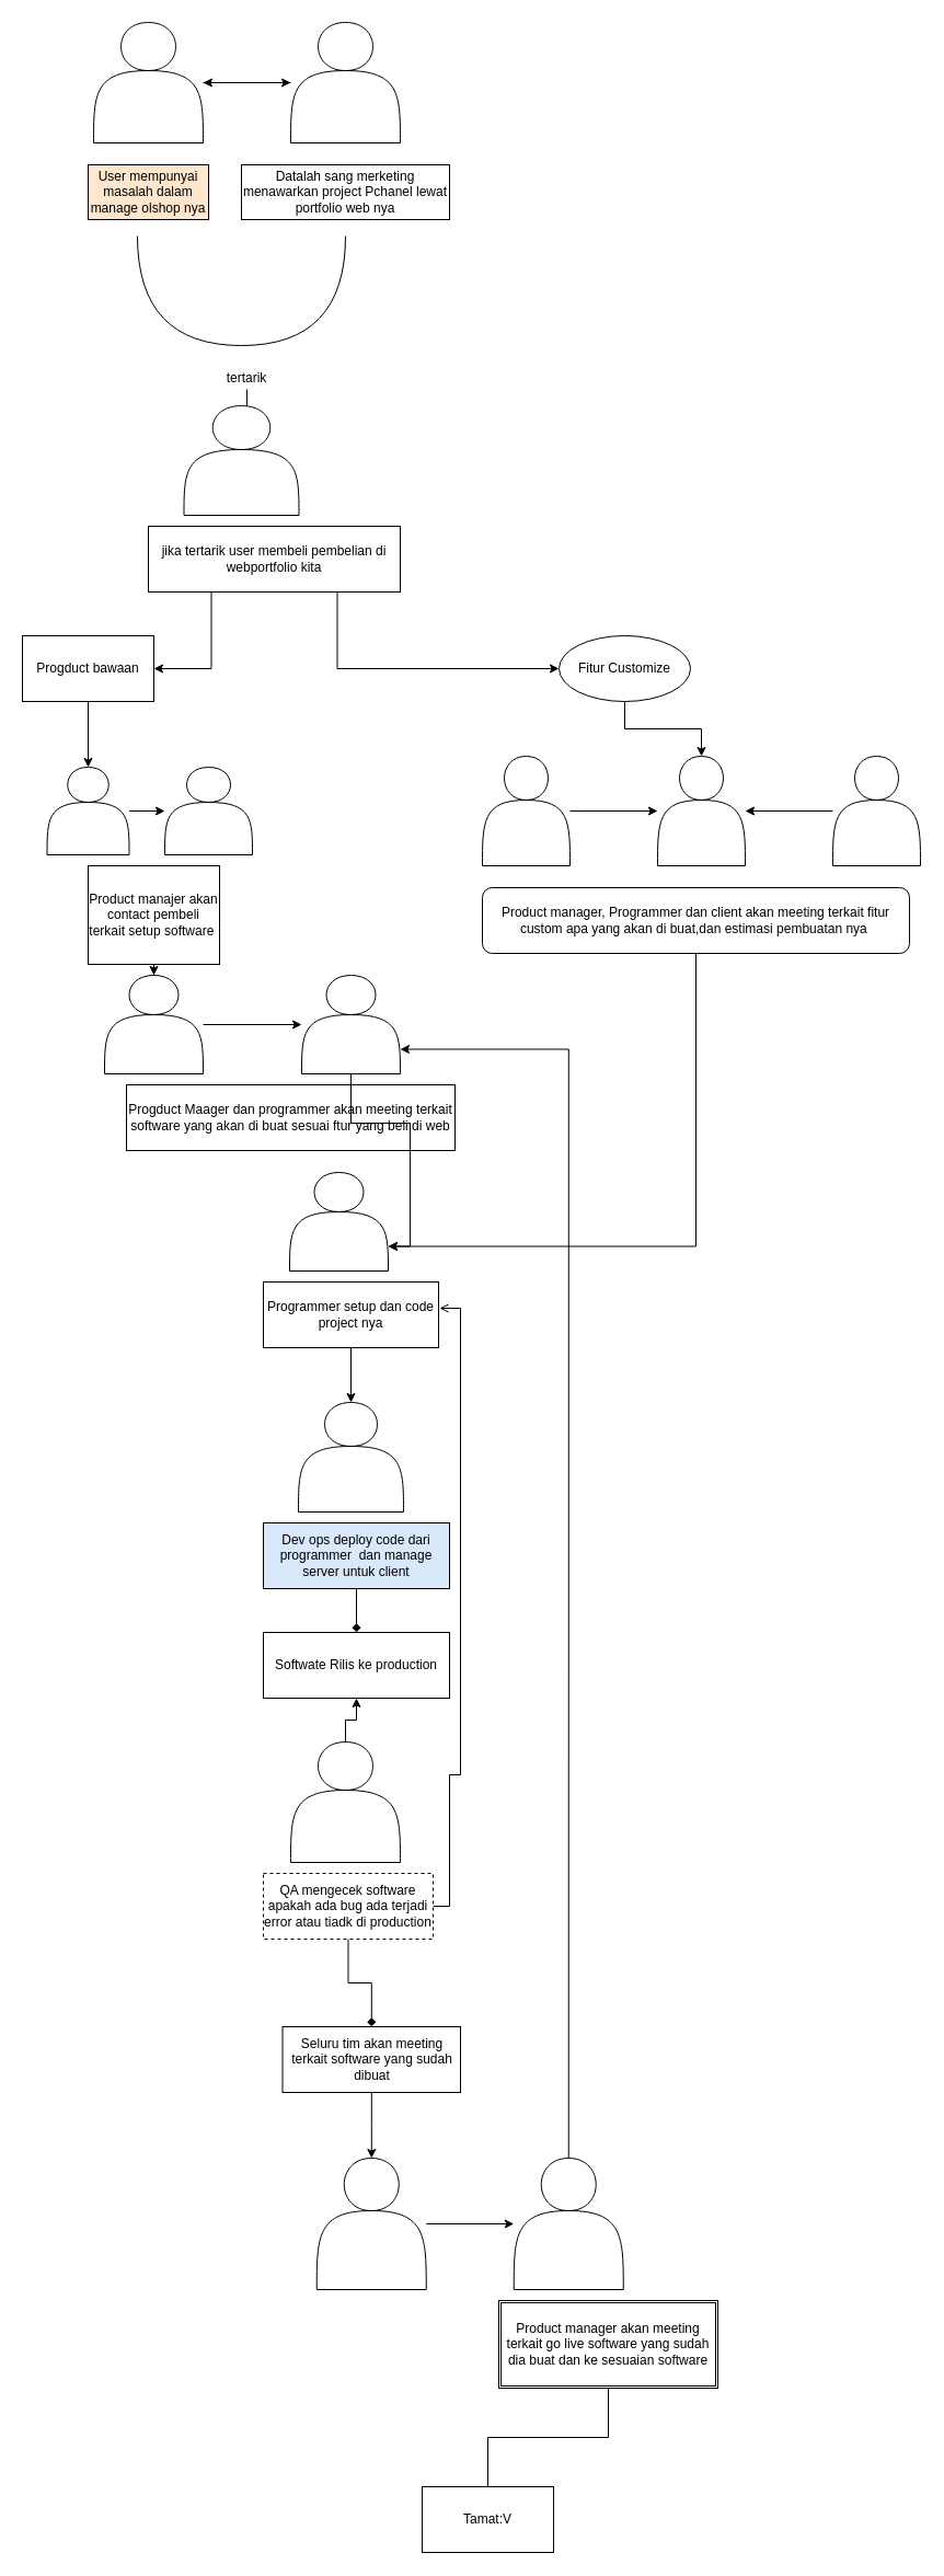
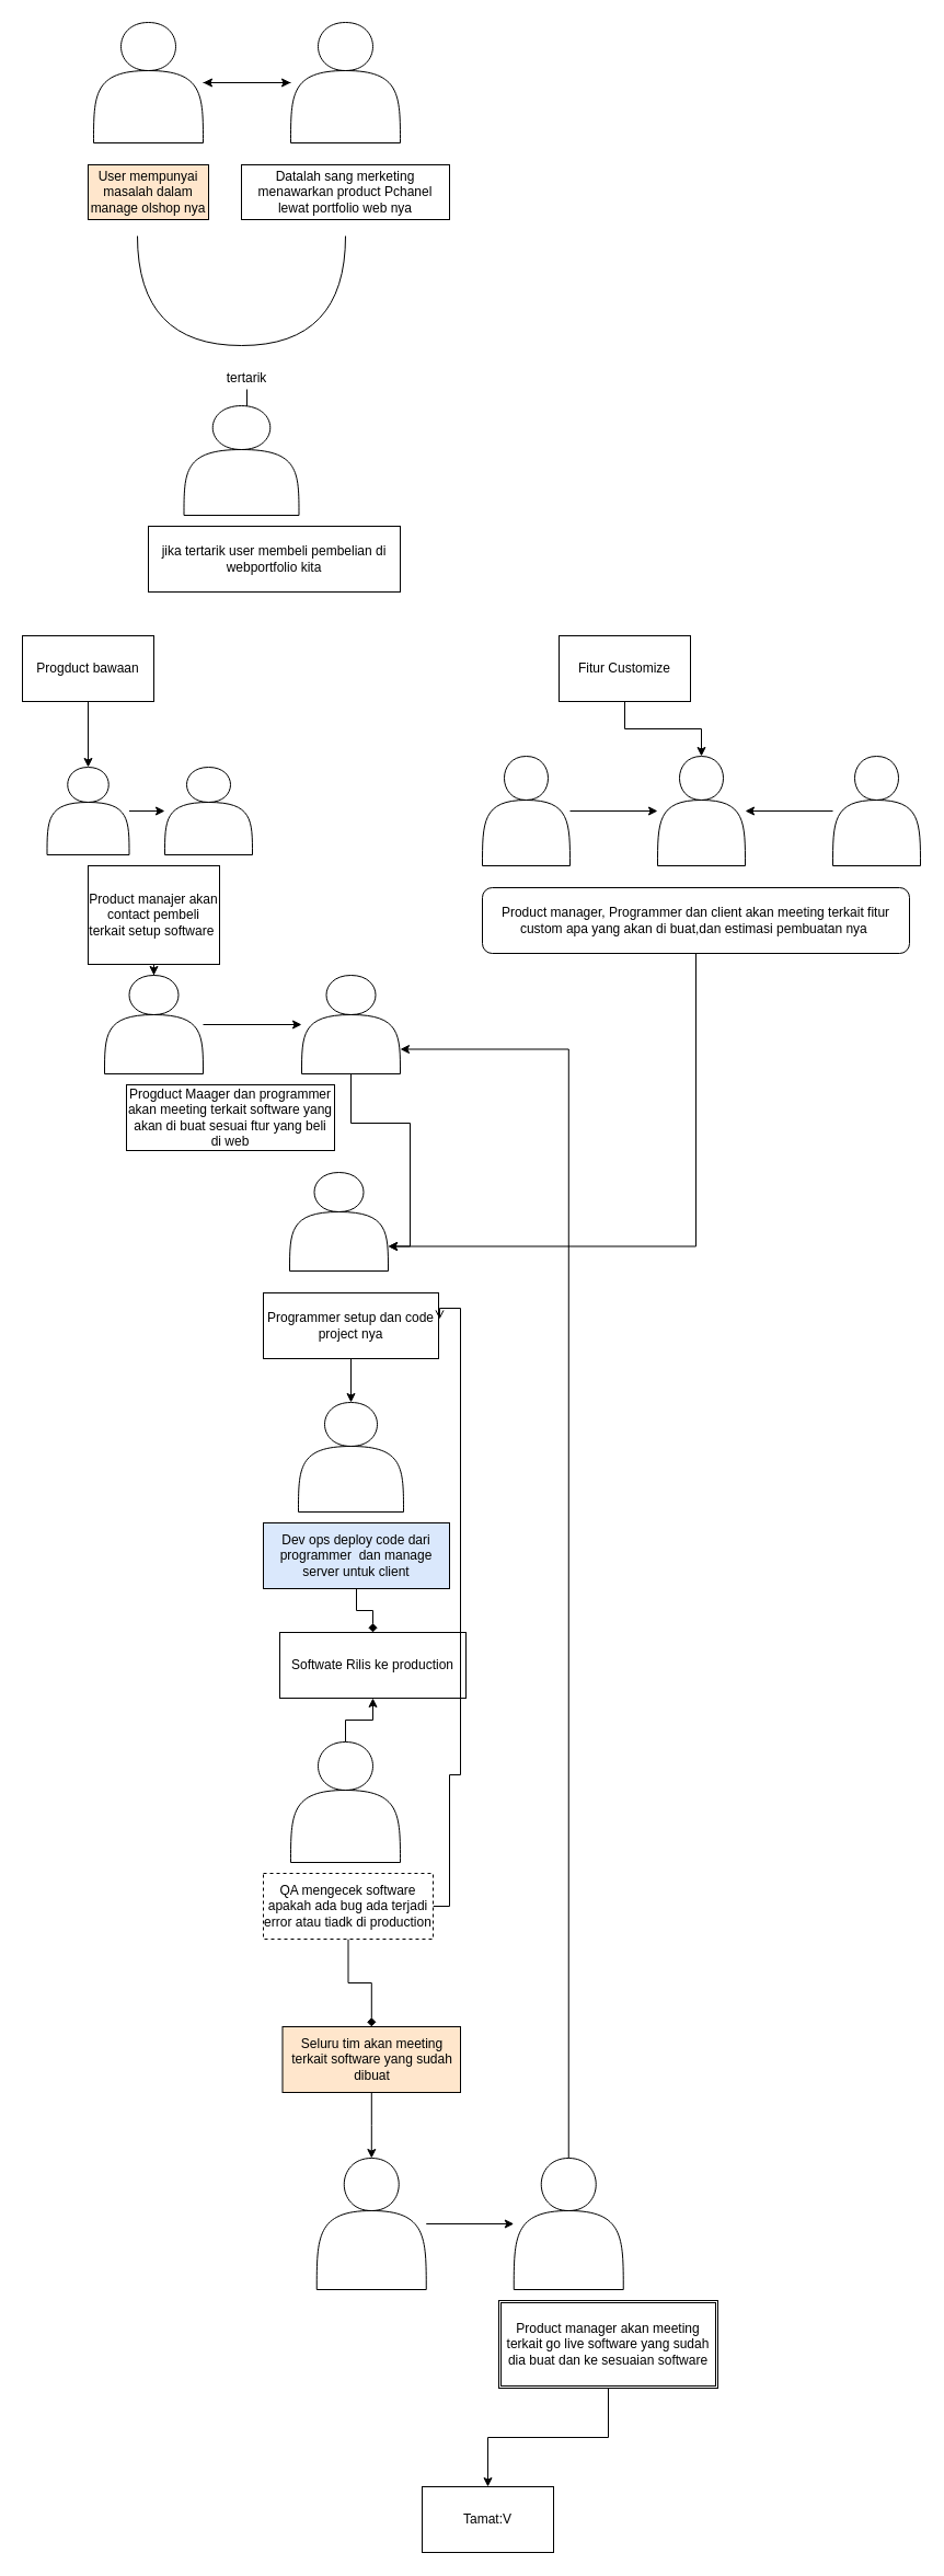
- <mxCell id="7" value="Datalah sang merketing menawarkan project Pchanel lewat portfolio web nya" style="html=1;whiteSpace=wrap;" vertex="1" parent="1"><mxGeometry x="220" y="150" width="190" height="50" as="geometry" /></mxCell>
+ <mxCell id="7" value="Datalah sang merketing menawarkan product Pchanel lewat portfolio web nya" style="html=1;whiteSpace=wrap;" vertex="1" parent="1"><mxGeometry x="220" y="150" width="190" height="50" as="geometry" /></mxCell>
- <mxCell id="13" style="edgeStyle=orthogonalEdgeStyle;rounded=0;orthogonalLoop=1;jettySize=auto;html=1;exitX=0.25;exitY=1;exitDx=0;exitDy=0;entryX=1;entryY=0.5;entryDx=0;entryDy=0;" edge="1" parent="1" source="14" target="16"><mxGeometry relative="1" as="geometry" /></mxCell>
- <mxCell id="12" style="edgeStyle=orthogonalEdgeStyle;rounded=0;orthogonalLoop=1;jettySize=auto;html=1;entryX=0;entryY=0.5;entryDx=0;entryDy=0;exitX=0.75;exitY=1;exitDx=0;exitDy=0;" edge="1" parent="1" source="14" target="18"><mxGeometry relative="1" as="geometry" /></mxCell>
- <mxCell id="18" value="Fitur Customize" style="ellipse;whiteSpace=wrap;html=1;" vertex="1" parent="1"><mxGeometry x="510" y="580" width="120" height="60" as="geometry" /></mxCell>
+ <mxCell id="18" value="Fitur Customize" style="rounded=0;whiteSpace=wrap;html=1;" vertex="1" parent="1"><mxGeometry x="510" y="580" width="120" height="60" as="geometry" /></mxCell>
- <mxCell id="26" value="Progduct Maager dan programmer akan meeting terkait software yang akan di buat sesuai ftur yang beli di web" style="rounded=0;whiteSpace=wrap;html=1;" vertex="1" parent="1"><mxGeometry x="115" y="990" width="300" height="60" as="geometry" /></mxCell>
+ <mxCell id="26" value="Progduct Maager dan programmer akan meeting terkait software yang akan di buat sesuai ftur yang beli di web" style="rounded=0;whiteSpace=wrap;html=1;" vertex="1" parent="1"><mxGeometry x="115" y="990" width="190" height="60" as="geometry" /></mxCell>
- <mxCell id="32" value="Programmer setup dan code project nya" style="rounded=0;whiteSpace=wrap;html=1;" vertex="1" parent="1"><mxGeometry x="240" y="1170" width="160" height="60" as="geometry" /></mxCell>
+ <mxCell id="32" value="Programmer setup dan code project nya" style="rounded=0;whiteSpace=wrap;html=1;" vertex="1" parent="1"><mxGeometry x="240" y="1180" width="160" height="60" as="geometry" /></mxCell>
- <mxCell id="36" value="Softwate Rilis ke production" style="rounded=0;whiteSpace=wrap;html=1;" vertex="1" parent="1"><mxGeometry x="240" y="1490" width="170" height="60" as="geometry" /></mxCell>
+ <mxCell id="36" value="Softwate Rilis ke production" style="rounded=0;whiteSpace=wrap;html=1;" vertex="1" parent="1"><mxGeometry x="255" y="1490" width="170" height="60" as="geometry" /></mxCell>
- <mxCell id="43" value="Seluru tim akan meeting terkait software yang sudah dibuat" style="whiteSpace=wrap;html=1;rounded=0;" vertex="1" parent="1"><mxGeometry x="257.5" y="1850" width="162.5" height="60" as="geometry" /></mxCell>
+ <mxCell id="43" value="Seluru tim akan meeting terkait software yang sudah dibuat" style="whiteSpace=wrap;html=1;rounded=0;fillColor=#ffe6cc;" vertex="1" parent="1"><mxGeometry x="257.5" y="1850" width="162.5" height="60" as="geometry" /></mxCell>
- <mxCell id="48" value="" style="edgeStyle=orthogonalEdgeStyle;rounded=0;orthogonalLoop=1;jettySize=auto;html=1;endArrow=none;" edge="1" parent="1" source="49" target="50"><mxGeometry relative="1" as="geometry" /></mxCell>
+ <mxCell id="48" value="" style="edgeStyle=orthogonalEdgeStyle;rounded=0;orthogonalLoop=1;jettySize=auto;html=1;" edge="1" parent="1" source="49" target="50"><mxGeometry relative="1" as="geometry" /></mxCell>
